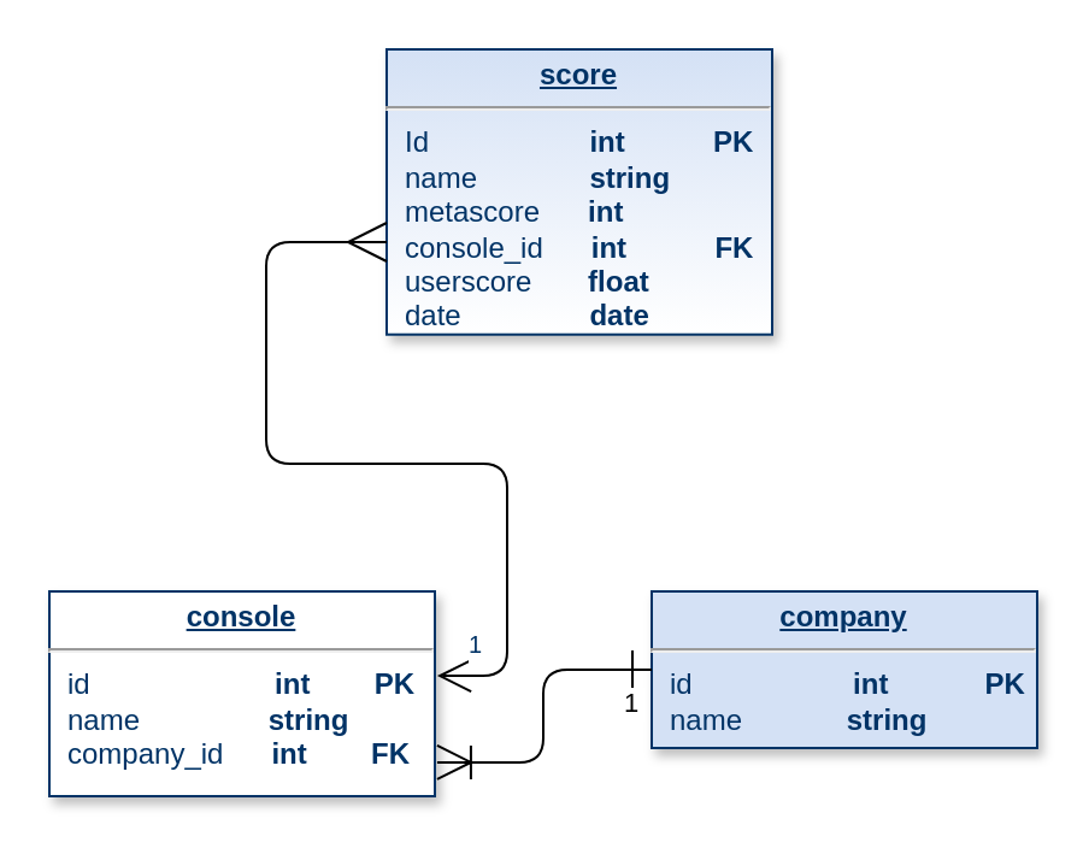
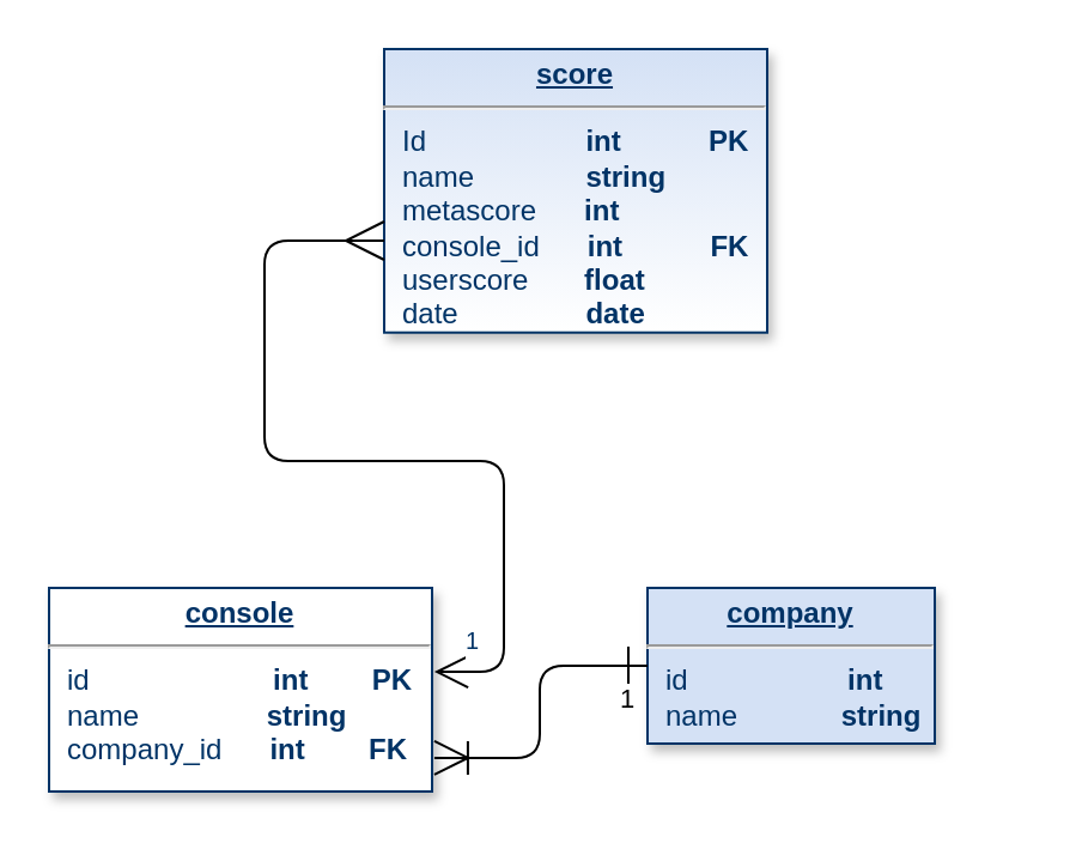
- <mxCell id="2" value="&lt;p style=&quot;margin: 0px ; margin-top: 4px ; text-align: center ; text-decoration: underline&quot;&gt;&lt;strong&gt;company&lt;/strong&gt;&lt;/p&gt;&lt;hr&gt;&lt;p style=&quot;margin: 0px ; margin-left: 8px&quot;&gt;id&amp;nbsp; &amp;nbsp; &amp;nbsp; &amp;nbsp; &amp;nbsp; &amp;nbsp; &amp;nbsp; &amp;nbsp; &amp;nbsp; &amp;nbsp;&amp;nbsp;&lt;b&gt;int&amp;nbsp; &amp;nbsp; &amp;nbsp; &amp;nbsp; &amp;nbsp; &amp;nbsp; PK&lt;/b&gt;&lt;/p&gt;&lt;p style=&quot;margin: 0px ; margin-left: 8px&quot;&gt;name&amp;nbsp; &amp;nbsp; &amp;nbsp; &amp;nbsp; &amp;nbsp; &amp;nbsp; &amp;nbsp;&lt;b&gt;string&lt;/b&gt;&lt;/p&gt;" style="verticalAlign=top;align=left;overflow=fill;fontSize=12;fontFamily=Helvetica;html=1;strokeColor=#003366;shadow=1;fillColor=#D4E1F5;fontColor=#003366" parent="1" vertex="1"><mxGeometry x="270" y="245" width="160" height="65" as="geometry" /></mxCell>
+ <mxCell id="2" value="&lt;p style=&quot;margin: 0px ; margin-top: 4px ; text-align: center ; text-decoration: underline&quot;&gt;&lt;strong&gt;company&lt;/strong&gt;&lt;/p&gt;&lt;hr&gt;&lt;p style=&quot;margin: 0px ; margin-left: 8px&quot;&gt;id&amp;nbsp; &amp;nbsp; &amp;nbsp; &amp;nbsp; &amp;nbsp; &amp;nbsp; &amp;nbsp; &amp;nbsp; &amp;nbsp; &amp;nbsp;&amp;nbsp;&lt;b&gt;int&amp;nbsp; &amp;nbsp; &amp;nbsp; &amp;nbsp; &amp;nbsp; &amp;nbsp; PK&lt;/b&gt;&lt;/p&gt;&lt;p style=&quot;margin: 0px ; margin-left: 8px&quot;&gt;name&amp;nbsp; &amp;nbsp; &amp;nbsp; &amp;nbsp; &amp;nbsp; &amp;nbsp; &amp;nbsp;&lt;b&gt;string&lt;/b&gt;&lt;/p&gt;" style="verticalAlign=top;align=left;overflow=fill;fontSize=12;fontFamily=Helvetica;html=1;strokeColor=#003366;shadow=1;fillColor=#D4E1F5;fontColor=#003366" parent="1" vertex="1"><mxGeometry x="270" y="245" width="120" height="65" as="geometry" /></mxCell>
